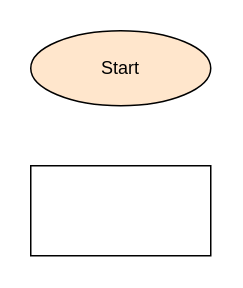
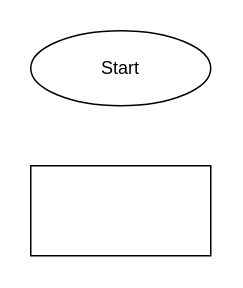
- <mxCell id="2" value="Start" style="ellipse;whiteSpace=wrap;html=1;fillColor=#ffe6cc;" vertex="1" parent="1"><mxGeometry x="20" y="20" width="120" height="50" as="geometry" /></mxCell>
+ <mxCell id="2" value="Start" style="ellipse;whiteSpace=wrap;html=1;" vertex="1" parent="1"><mxGeometry x="20" y="20" width="120" height="50" as="geometry" /></mxCell>
